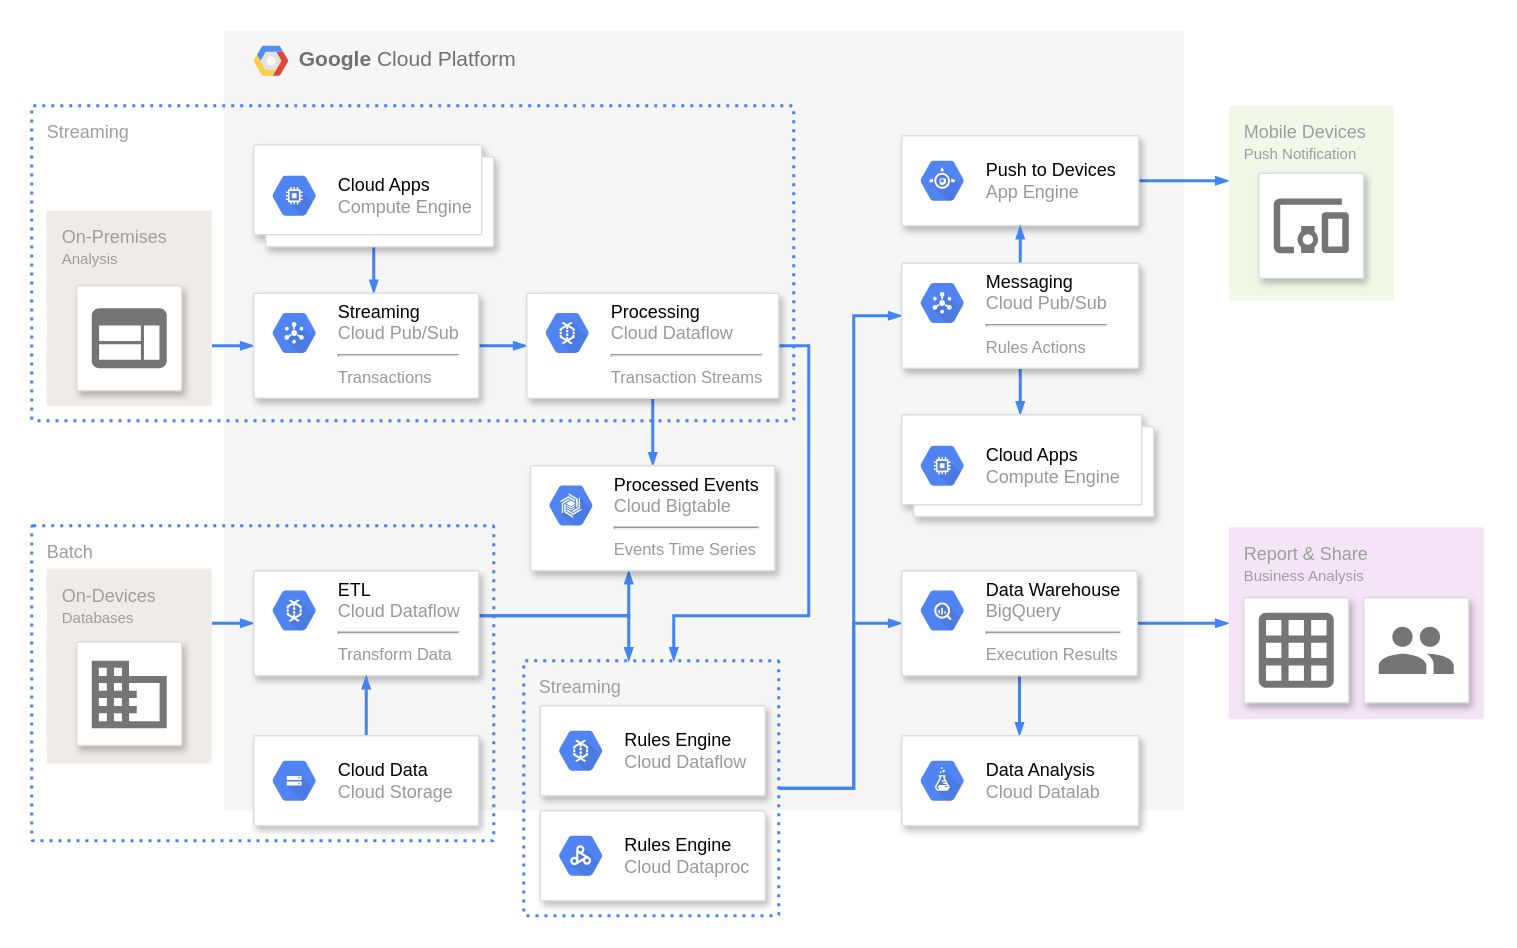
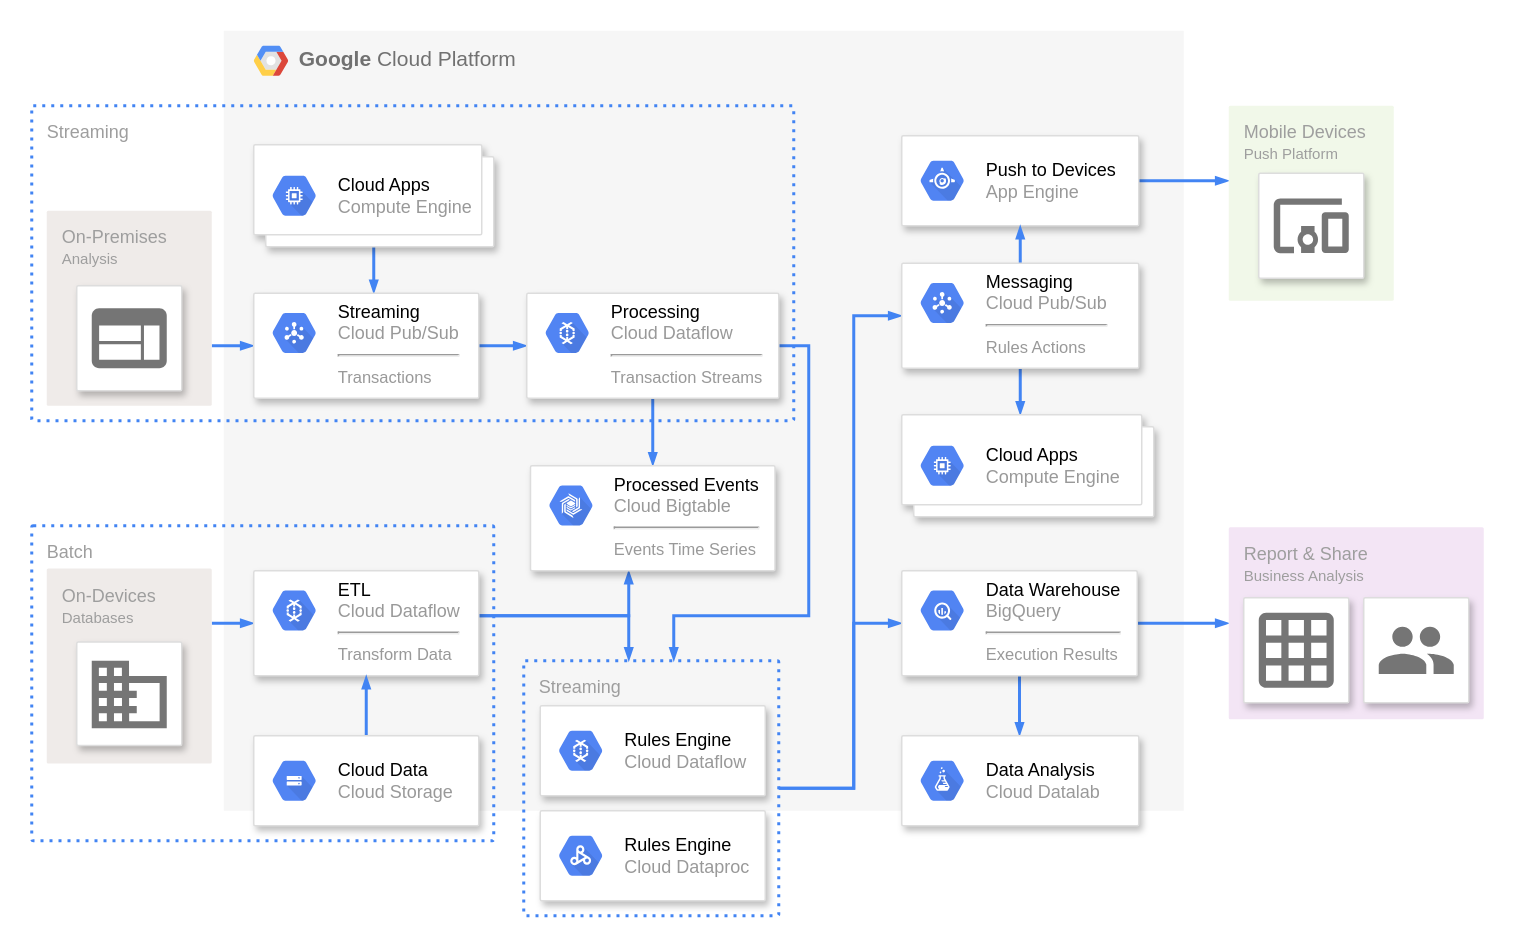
- <mxCell id="55" value="Mobile Devices&lt;br&gt;&lt;font style=&quot;font-size: 10px&quot;&gt;Push Notification&lt;/font&gt;&lt;br&gt;" style="rounded=1;absoluteArcSize=1;arcSize=2;html=1;strokeColor=none;gradientColor=none;shadow=0;dashed=0;fontSize=12;fontColor=#9E9E9E;align=left;verticalAlign=top;spacing=10;spacingTop=-4;fillColor=#F1F8E9;" parent="1" vertex="1"><mxGeometry x="818.5" y="70" width="110" height="130" as="geometry" /></mxCell>
+ <mxCell id="55" value="Mobile Devices&lt;br&gt;&lt;font style=&quot;font-size: 10px&quot;&gt;Push Platform&lt;/font&gt;&lt;br&gt;" style="rounded=1;absoluteArcSize=1;arcSize=2;html=1;strokeColor=none;gradientColor=none;shadow=0;dashed=0;fontSize=12;fontColor=#9E9E9E;align=left;verticalAlign=top;spacing=10;spacingTop=-4;fillColor=#F1F8E9;" parent="1" vertex="1"><mxGeometry x="818.5" y="70" width="110" height="130" as="geometry" /></mxCell>
